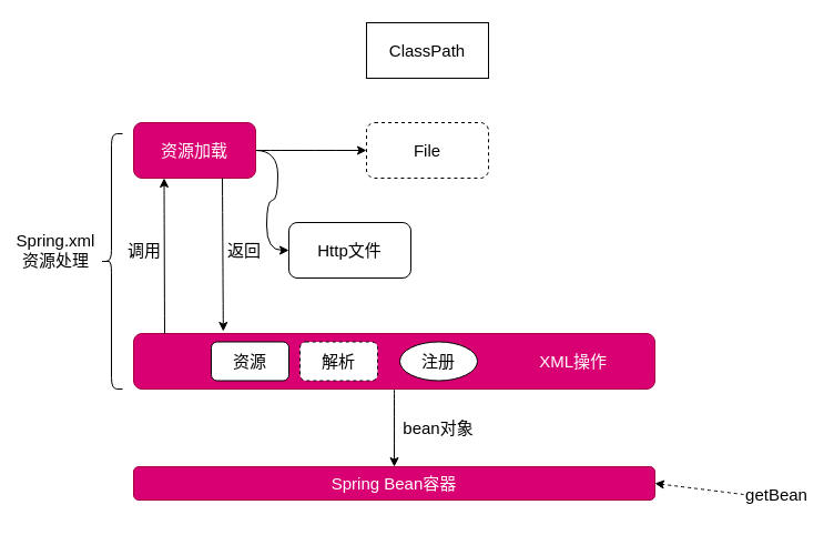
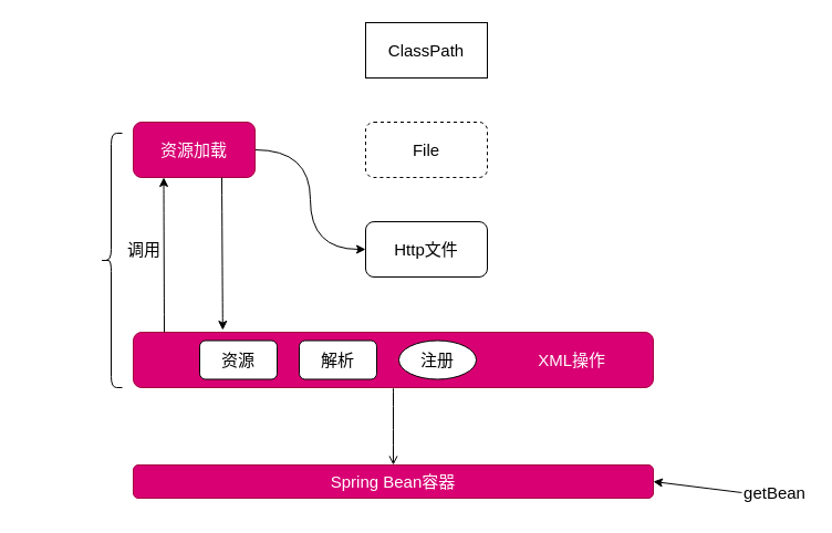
- <mxCell id="3" style="edgeStyle=orthogonalEdgeStyle;curved=1;orthogonalLoop=1;jettySize=auto;html=1;entryX=0;entryY=0.5;entryDx=0;entryDy=0;fontSize=15;strokeColor=default;" edge="1" parent="1" source="4" target="6"><mxGeometry relative="1" as="geometry" /></mxCell>
- <mxCell id="22" value="Spring.xml资源处理" style="text;html=1;strokeColor=none;fillColor=none;align=center;verticalAlign=middle;whiteSpace=wrap;rounded=0;fontSize=15;" vertex="1" parent="1"><mxGeometry x="20" y="210" width="60" height="30" as="geometry" /></mxCell>
- <mxCell id="13" value="返回" style="text;html=1;strokeColor=none;fillColor=none;align=center;verticalAlign=middle;whiteSpace=wrap;rounded=0;fontSize=15;" vertex="1" parent="1"><mxGeometry x="190" y="210" width="60" height="30" as="geometry" /></mxCell>
- <mxCell id="7" value="&lt;font style=&quot;font-size: 15px&quot;&gt;Http文件&lt;/font&gt;" style="rounded=1;whiteSpace=wrap;html=1;" vertex="1" parent="1"><mxGeometry x="260" y="200" width="110" height="50" as="geometry" /></mxCell>
+ <mxCell id="7" value="&lt;font style=&quot;font-size: 15px&quot;&gt;Http文件&lt;/font&gt;" style="rounded=1;whiteSpace=wrap;html=1;" vertex="1" parent="1"><mxGeometry x="330" y="200" width="110" height="50" as="geometry" /></mxCell>
- <mxCell id="14" value="资源" style="rounded=1;whiteSpace=wrap;html=1;fontSize=15;" vertex="1" parent="1"><mxGeometry x="190" y="307.5" width="70" height="35" as="geometry" /></mxCell>
+ <mxCell id="14" value="资源" style="rounded=1;whiteSpace=wrap;html=1;fontSize=15;" vertex="1" parent="1"><mxGeometry x="180" y="307.5" width="70" height="35" as="geometry" /></mxCell>
- <mxCell id="15" value="解析" style="rounded=1;whiteSpace=wrap;html=1;fontSize=15;dashed=1;" vertex="1" parent="1"><mxGeometry x="270" y="307.5" width="70" height="35" as="geometry" /></mxCell>
+ <mxCell id="15" value="解析" style="rounded=1;whiteSpace=wrap;html=1;fontSize=15;" vertex="1" parent="1"><mxGeometry x="270" y="307.5" width="70" height="35" as="geometry" /></mxCell>
- <mxCell id="20" value="bean对象" style="text;html=1;strokeColor=none;fillColor=none;align=center;verticalAlign=middle;whiteSpace=wrap;rounded=0;fontSize=15;" vertex="1" parent="1"><mxGeometry x="360" y="370" width="70" height="30" as="geometry" /></mxCell>
- <mxCell id="8" value="" style="edgeStyle=orthogonalEdgeStyle;curved=1;orthogonalLoop=1;jettySize=auto;html=1;fontSize=15;startArrow=none;startFill=0;endArrow=classic;endFill=1;strokeColor=default;" edge="1" parent="1" source="9" target="17"><mxGeometry relative="1" as="geometry" /></mxCell>
+ <mxCell id="8" value="" style="edgeStyle=orthogonalEdgeStyle;curved=1;orthogonalLoop=1;jettySize=auto;html=1;fontSize=15;startArrow=none;startFill=0;endArrow=open;endFill=1;strokeColor=default;" edge="1" parent="1" source="9" target="17"><mxGeometry relative="1" as="geometry" /></mxCell>
- <mxCell id="19" value="" style="endArrow=classic;html=1;fontSize=15;strokeColor=default;curved=1;entryX=1;entryY=0.5;entryDx=0;entryDy=0;exitX=0;exitY=0.5;exitDx=0;exitDy=0;dashed=1;" edge="1" parent="1" source="18" target="17"><mxGeometry width="50" height="50" relative="1" as="geometry"><mxPoint x="650" y="530" as="sourcePoint" /><mxPoint x="700" y="480" as="targetPoint" /></mxGeometry></mxCell>
+ <mxCell id="19" value="" style="endArrow=classic;html=1;fontSize=15;strokeColor=default;curved=1;entryX=1;entryY=0.5;entryDx=0;entryDy=0;exitX=0;exitY=0.5;exitDx=0;exitDy=0;" edge="1" parent="1" source="18" target="17"><mxGeometry width="50" height="50" relative="1" as="geometry"><mxPoint x="650" y="530" as="sourcePoint" /><mxPoint x="700" y="480" as="targetPoint" /></mxGeometry></mxCell>
